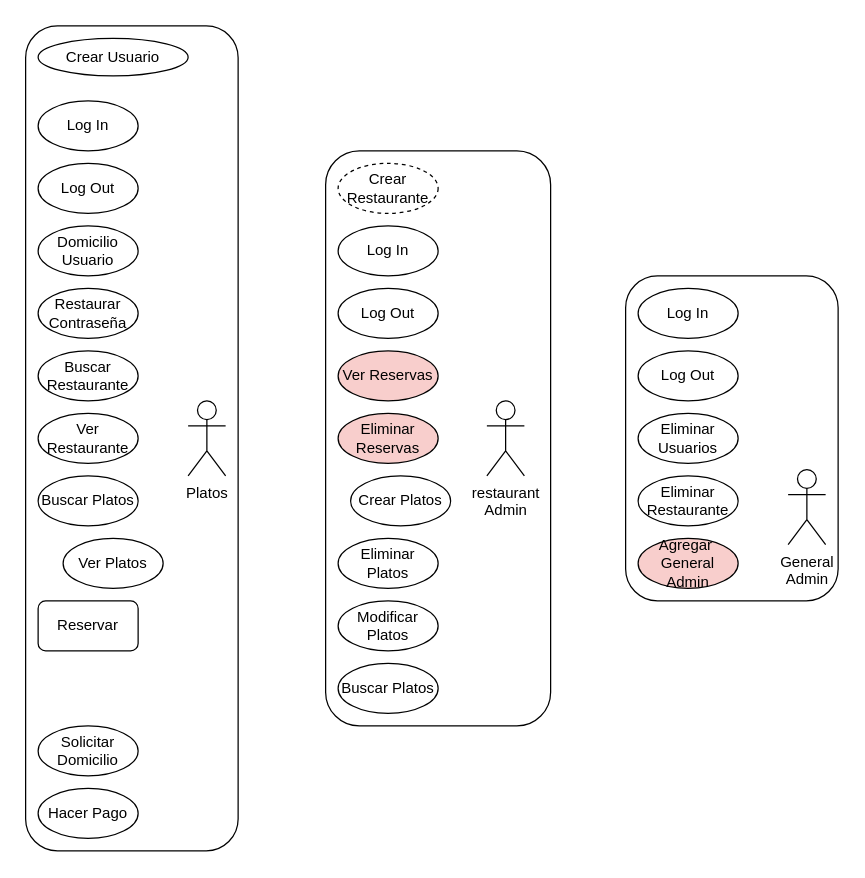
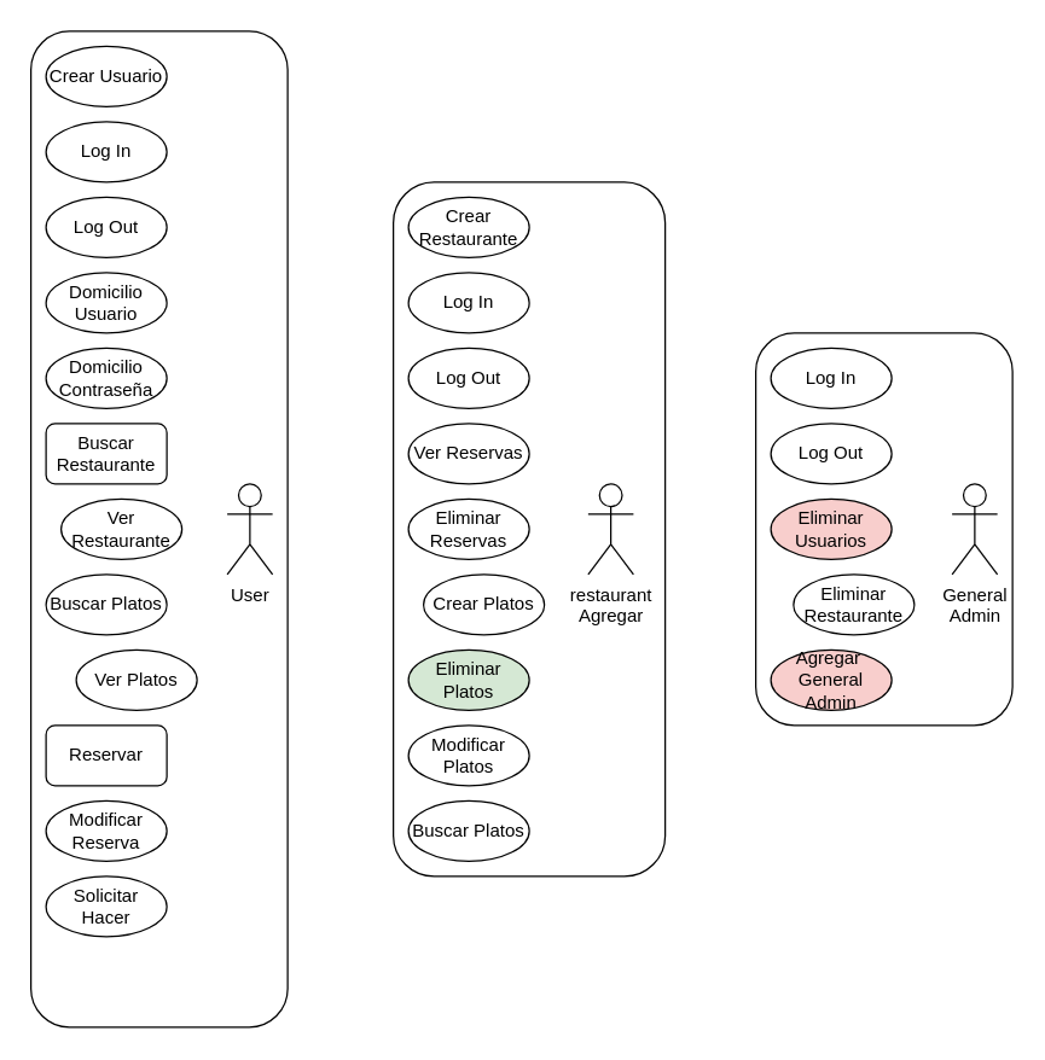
- <mxCell id="5" value="Crear Usuario" style="ellipse;whiteSpace=wrap;html=1;" vertex="1" parent="1"><mxGeometry x="30" y="30" width="120" height="30" as="geometry" /></mxCell>
+ <mxCell id="5" value="Crear Usuario" style="ellipse;whiteSpace=wrap;html=1;" vertex="1" parent="1"><mxGeometry x="30" y="30" width="80" height="40" as="geometry" /></mxCell>
- <mxCell id="27" value="Crear Restaurante" style="ellipse;whiteSpace=wrap;html=1;dashed=1;" vertex="1" parent="1"><mxGeometry x="270" y="130" width="80" height="40" as="geometry" /></mxCell>
+ <mxCell id="27" value="Crear Restaurante" style="ellipse;whiteSpace=wrap;html=1;" vertex="1" parent="1"><mxGeometry x="270" y="130" width="80" height="40" as="geometry" /></mxCell>
- <mxCell id="10" value="Restaurar Contraseña" style="ellipse;whiteSpace=wrap;html=1;" vertex="1" parent="1"><mxGeometry x="30" y="230" width="80" height="40" as="geometry" /></mxCell>
+ <mxCell id="10" value="Domicilio Contraseña" style="ellipse;whiteSpace=wrap;html=1;" vertex="1" parent="1"><mxGeometry x="30" y="230" width="80" height="40" as="geometry" /></mxCell>
- <mxCell id="9" value="Buscar Restaurante" style="ellipse;whiteSpace=wrap;html=1;" vertex="1" parent="1"><mxGeometry x="30" y="280" width="80" height="40" as="geometry" /></mxCell>
+ <mxCell id="9" value="Buscar Restaurante" style="whiteSpace=wrap;html=1;rounded=1;" vertex="1" parent="1"><mxGeometry x="30" y="280" width="80" height="40" as="geometry" /></mxCell>
- <mxCell id="28" value="Ver Reservas" style="ellipse;whiteSpace=wrap;html=1;fillColor=#f8cecc;" vertex="1" parent="1"><mxGeometry x="270" y="280" width="80" height="40" as="geometry" /></mxCell>
+ <mxCell id="28" value="Ver Reservas" style="ellipse;whiteSpace=wrap;html=1;" vertex="1" parent="1"><mxGeometry x="270" y="280" width="80" height="40" as="geometry" /></mxCell>
- <mxCell id="17" value="Ver Restaurante" style="ellipse;whiteSpace=wrap;html=1;" vertex="1" parent="1"><mxGeometry x="30" y="330" width="80" height="40" as="geometry" /></mxCell>
+ <mxCell id="17" value="Ver Restaurante" style="ellipse;whiteSpace=wrap;html=1;" vertex="1" parent="1"><mxGeometry x="40" y="330" width="80" height="40" as="geometry" /></mxCell>
- <mxCell id="21" value="Eliminar Reservas" style="ellipse;whiteSpace=wrap;html=1;fillColor=#f8cecc;" vertex="1" parent="1"><mxGeometry x="270" y="330" width="80" height="40" as="geometry" /></mxCell>
+ <mxCell id="21" value="Eliminar Reservas" style="ellipse;whiteSpace=wrap;html=1;" vertex="1" parent="1"><mxGeometry x="270" y="330" width="80" height="40" as="geometry" /></mxCell>
- <mxCell id="12" value="Eliminar Usuarios" style="ellipse;whiteSpace=wrap;html=1;" vertex="1" parent="1"><mxGeometry x="510" y="330" width="80" height="40" as="geometry" /></mxCell>
+ <mxCell id="12" value="Eliminar Usuarios" style="ellipse;whiteSpace=wrap;html=1;fillColor=#f8cecc;" vertex="1" parent="1"><mxGeometry x="510" y="330" width="80" height="40" as="geometry" /></mxCell>
- <mxCell id="2" value="Platos" style="shape=umlActor;verticalLabelPosition=bottom;verticalAlign=top;html=1;outlineConnect=0;" vertex="1" parent="1"><mxGeometry x="150" y="320" width="30" height="60" as="geometry" /></mxCell>
+ <mxCell id="2" value="User" style="shape=umlActor;verticalLabelPosition=bottom;verticalAlign=top;html=1;outlineConnect=0;" vertex="1" parent="1"><mxGeometry x="150" y="320" width="30" height="60" as="geometry" /></mxCell>
- <mxCell id="31" value="Eliminar Restaurante" style="ellipse;whiteSpace=wrap;html=1;" vertex="1" parent="1"><mxGeometry x="510" y="380" width="80" height="40" as="geometry" /></mxCell>
+ <mxCell id="31" value="Eliminar Restaurante" style="ellipse;whiteSpace=wrap;html=1;" vertex="1" parent="1"><mxGeometry x="525" y="380" width="80" height="40" as="geometry" /></mxCell>
- <mxCell id="3" value="restaurant&lt;br&gt;Admin" style="shape=umlActor;verticalLabelPosition=bottom;verticalAlign=top;html=1;outlineConnect=0;" vertex="1" parent="1"><mxGeometry x="389" y="320" width="30" height="60" as="geometry" /></mxCell>
+ <mxCell id="3" value="restaurant&lt;br&gt;Agregar" style="shape=umlActor;verticalLabelPosition=bottom;verticalAlign=top;html=1;outlineConnect=0;" vertex="1" parent="1"><mxGeometry x="389" y="320" width="30" height="60" as="geometry" /></mxCell>
- <mxCell id="4" value="General&lt;br&gt;Admin" style="shape=umlActor;verticalLabelPosition=bottom;verticalAlign=top;html=1;outlineConnect=0;" vertex="1" parent="1"><mxGeometry x="630" y="375" width="30" height="60" as="geometry" /></mxCell>
+ <mxCell id="4" value="General&lt;br&gt;Admin" style="shape=umlActor;verticalLabelPosition=bottom;verticalAlign=top;html=1;outlineConnect=0;" vertex="1" parent="1"><mxGeometry x="630" y="320" width="30" height="60" as="geometry" /></mxCell>
- <mxCell id="20" value="Eliminar Platos" style="ellipse;whiteSpace=wrap;html=1;" vertex="1" parent="1"><mxGeometry x="270" y="430" width="80" height="40" as="geometry" /></mxCell>
+ <mxCell id="20" value="Eliminar Platos" style="ellipse;whiteSpace=wrap;html=1;fillColor=#d5e8d4;" vertex="1" parent="1"><mxGeometry x="270" y="430" width="80" height="40" as="geometry" /></mxCell>
+ <mxCell id="13" value="Modificar Reserva" style="ellipse;whiteSpace=wrap;html=1;" vertex="1" parent="1"><mxGeometry x="30" y="530" width="80" height="40" as="geometry" /></mxCell>
- <mxCell id="26" value="Solicitar Domicilio" style="ellipse;whiteSpace=wrap;html=1;" vertex="1" parent="1"><mxGeometry x="30" y="580" width="80" height="40" as="geometry" /></mxCell>
+ <mxCell id="26" value="Solicitar Hacer" style="ellipse;whiteSpace=wrap;html=1;" vertex="1" parent="1"><mxGeometry x="30" y="580" width="80" height="40" as="geometry" /></mxCell>
- <mxCell id="14" value="Hacer Pago" style="ellipse;whiteSpace=wrap;html=1;" vertex="1" parent="1"><mxGeometry x="30" y="630" width="80" height="40" as="geometry" /></mxCell>
